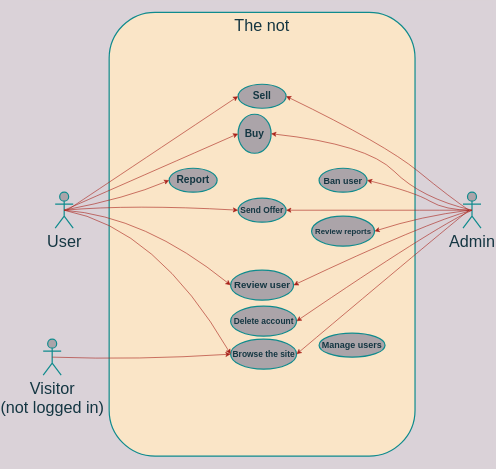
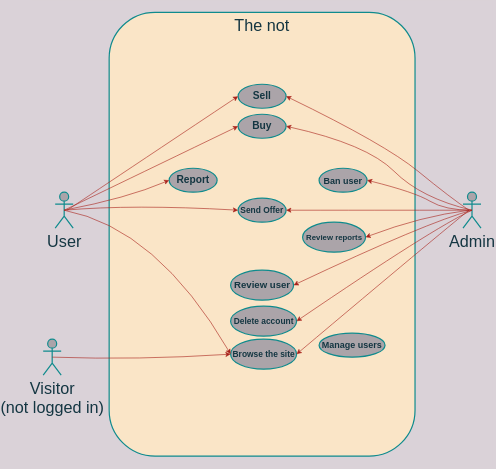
- <mxCell id="6" value="&lt;span style=&quot;font-size: 17px;&quot;&gt;Buy&lt;/span&gt;" style="ellipse;whiteSpace=wrap;html=1;fontSize=17;rounded=1;fillColor=#ABA4A9;strokeColor=#0F8B8D;fontColor=#143642;fontStyle=1;verticalAlign=middle;strokeWidth=2;" vertex="1" parent="1"><mxGeometry x="345" y="190" width="55" height="65" as="geometry" /></mxCell>
+ <mxCell id="6" value="&lt;span style=&quot;font-size: 17px;&quot;&gt;Buy&lt;/span&gt;" style="ellipse;whiteSpace=wrap;html=1;fontSize=17;rounded=1;fillColor=#ABA4A9;strokeColor=#0F8B8D;fontColor=#143642;fontStyle=1;verticalAlign=middle;strokeWidth=2;" vertex="1" parent="1"><mxGeometry x="345" y="190" width="80" height="40" as="geometry" /></mxCell>
- <mxCell id="11" value="&lt;span style=&quot;font-size: 13px;&quot;&gt;Review reports&lt;/span&gt;" style="ellipse;whiteSpace=wrap;html=1;fontSize=13;rounded=1;fillColor=#ABA4A9;strokeColor=#0F8B8D;fontColor=#143642;fontStyle=1;verticalAlign=middle;strokeWidth=2;" vertex="1" parent="1"><mxGeometry x="467.5" y="360" width="105" height="50" as="geometry" /></mxCell>
+ <mxCell id="11" value="&lt;span style=&quot;font-size: 13px;&quot;&gt;Review reports&lt;/span&gt;" style="ellipse;whiteSpace=wrap;html=1;fontSize=13;rounded=1;fillColor=#ABA4A9;strokeColor=#0F8B8D;fontColor=#143642;fontStyle=1;verticalAlign=middle;strokeWidth=2;" vertex="1" parent="1"><mxGeometry x="452.5" y="370" width="105" height="50" as="geometry" /></mxCell>
- <mxCell id="22" value="" style="endArrow=classic;html=1;rounded=1;fontSize=14;exitX=0.5;exitY=0.5;exitDx=0;exitDy=0;exitPerimeter=0;entryX=0;entryY=0.5;entryDx=0;entryDy=0;curved=1;labelBackgroundColor=#DAD2D8;strokeColor=#A8201A;fontColor=#143642;" edge="1" parent="1" source="4" target="12"><mxGeometry width="50" height="50" relative="1" as="geometry"><mxPoint x="65" y="360" as="sourcePoint" /><mxPoint x="342.5" y="425" as="targetPoint" /><Array as="points"><mxPoint x="190" y="360" /></Array></mxGeometry></mxCell>
